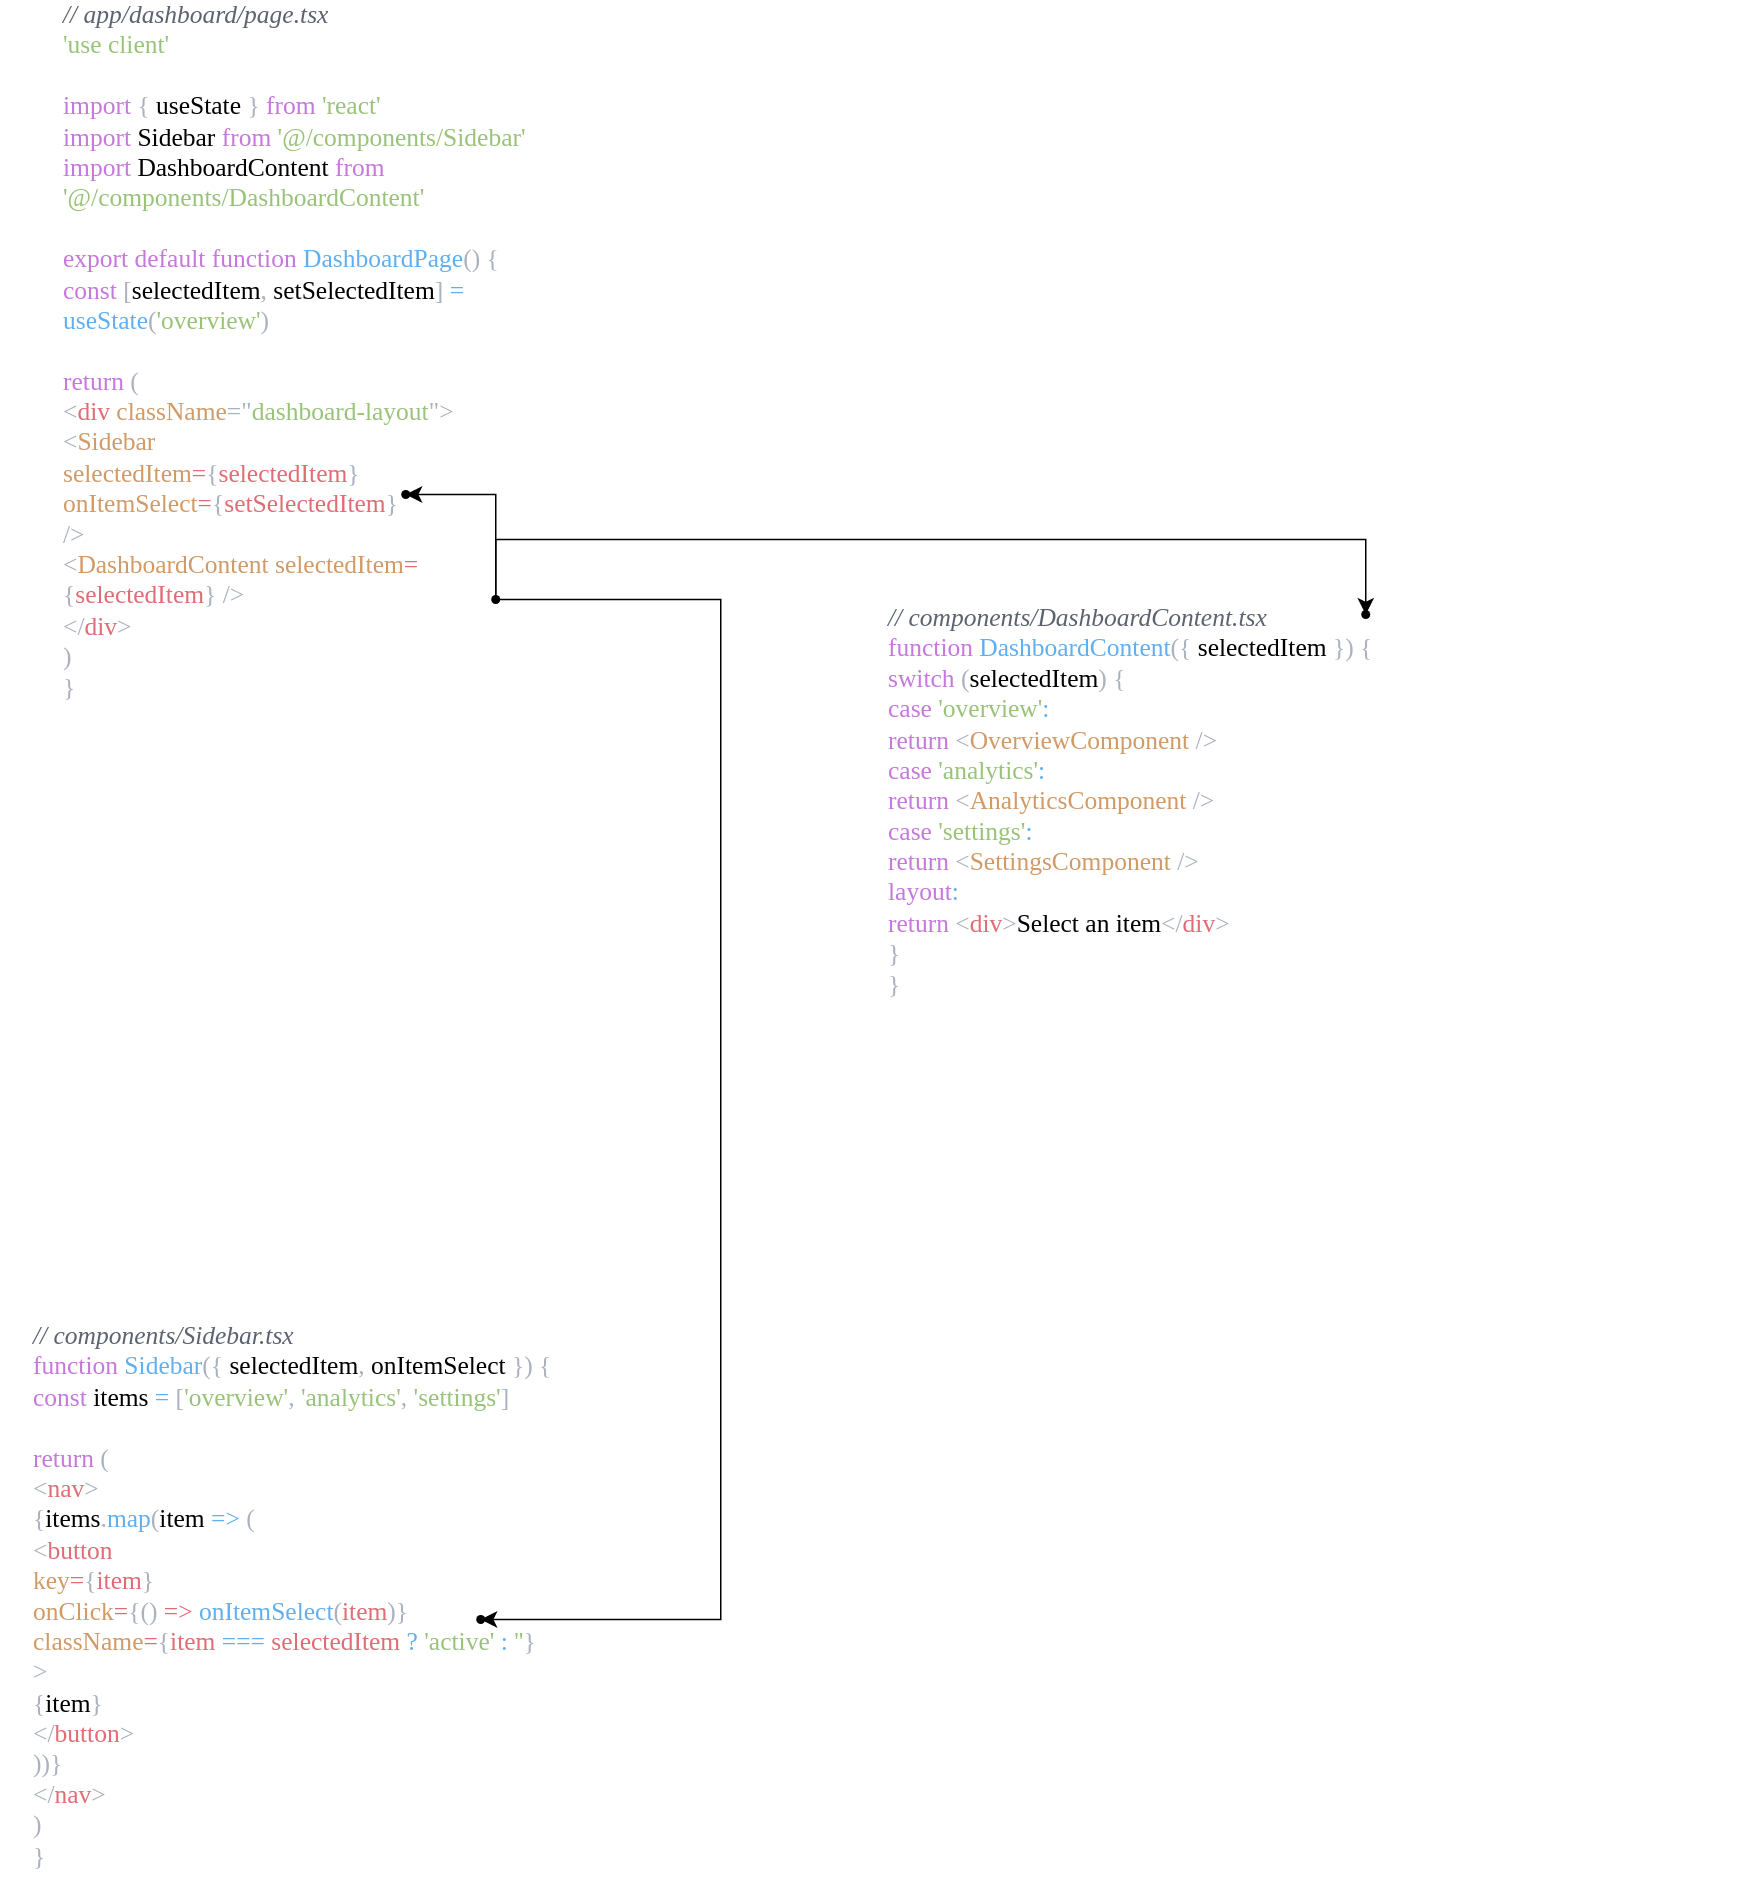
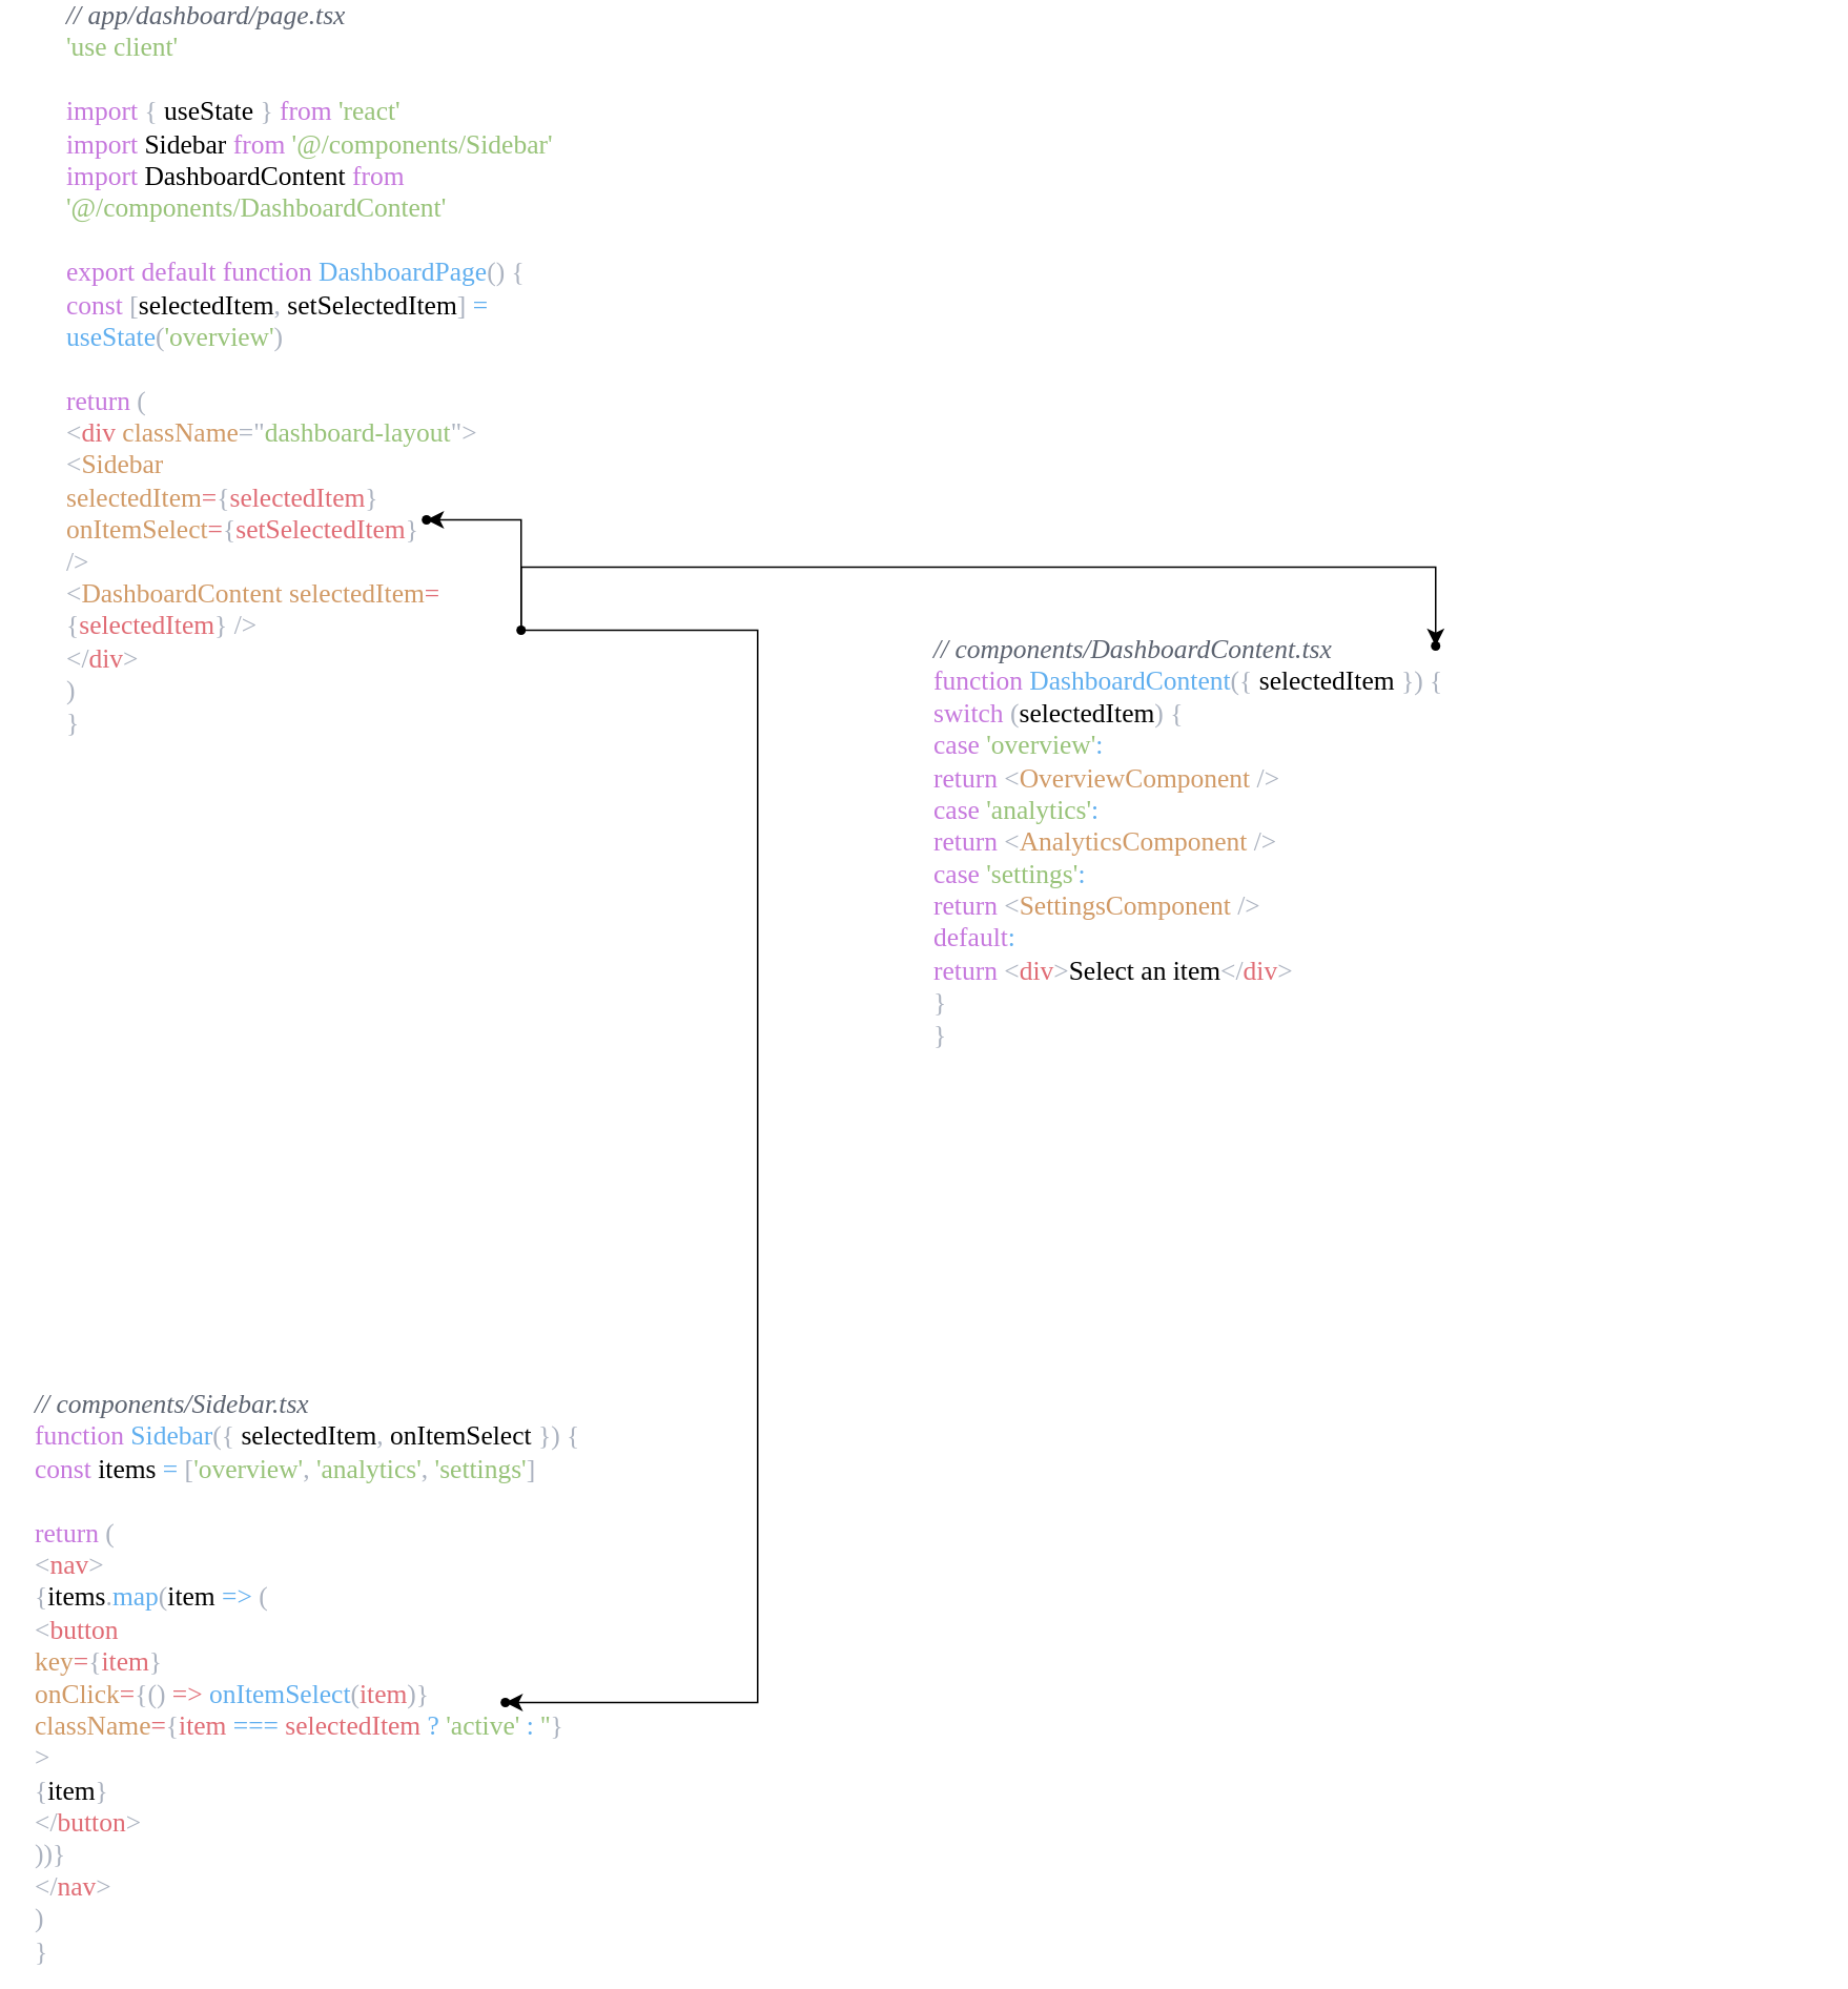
- <mxCell id="4" value="&lt;font style=&quot;font-size: 17px;&quot;&gt;&lt;span style=&quot;color: rgb(92, 99, 112); font-style: italic;&quot; class=&quot;token&quot;&gt;// components/DashboardContent.tsx&lt;/span&gt;&lt;br&gt;&lt;span style=&quot;color: rgb(198, 120, 221);&quot; class=&quot;token&quot;&gt;function&lt;/span&gt; &lt;span style=&quot;color: rgb(97, 175, 239);&quot; class=&quot;token maybe-class-name&quot;&gt;DashboardContent&lt;/span&gt;&lt;span style=&quot;color: rgb(171, 178, 191);&quot; class=&quot;token&quot;&gt;(&lt;/span&gt;&lt;span style=&quot;color: rgb(171, 178, 191);&quot; class=&quot;token&quot;&gt;{&lt;/span&gt; selectedItem &lt;span style=&quot;color: rgb(171, 178, 191);&quot; class=&quot;token&quot;&gt;}&lt;/span&gt;&lt;span style=&quot;color: rgb(171, 178, 191);&quot; class=&quot;token&quot;&gt;)&lt;/span&gt; &lt;span style=&quot;color: rgb(171, 178, 191);&quot; class=&quot;token&quot;&gt;{&lt;/span&gt;&lt;br&gt;  &lt;span style=&quot;color: rgb(198, 120, 221);&quot; class=&quot;token control-flow&quot;&gt;switch&lt;/span&gt; &lt;span style=&quot;color: rgb(171, 178, 191);&quot; class=&quot;token&quot;&gt;(&lt;/span&gt;selectedItem&lt;span style=&quot;color: rgb(171, 178, 191);&quot; class=&quot;token&quot;&gt;)&lt;/span&gt; &lt;span style=&quot;color: rgb(171, 178, 191);&quot; class=&quot;token&quot;&gt;{&lt;/span&gt;&lt;br&gt;    &lt;span style=&quot;color: rgb(198, 120, 221);&quot; class=&quot;token&quot;&gt;case&lt;/span&gt; &lt;span style=&quot;color: rgb(152, 195, 121);&quot; class=&quot;token&quot;&gt;'overview'&lt;/span&gt;&lt;span style=&quot;color: rgb(97, 175, 239);&quot; class=&quot;token&quot;&gt;:&lt;/span&gt;&lt;br&gt;      &lt;span style=&quot;color: rgb(198, 120, 221);&quot; class=&quot;token control-flow&quot;&gt;return&lt;/span&gt; &lt;span style=&quot;color: rgb(171, 178, 191);&quot; class=&quot;token&quot;&gt;&amp;lt;&lt;/span&gt;&lt;span style=&quot;color: rgb(209, 154, 102);&quot; class=&quot;token&quot;&gt;OverviewComponent&lt;/span&gt;&lt;span style=&quot;color: rgb(224, 108, 117);&quot; class=&quot;token&quot;&gt; &lt;/span&gt;&lt;span style=&quot;color: rgb(171, 178, 191);&quot; class=&quot;token&quot;&gt;/&amp;gt;&lt;/span&gt;&lt;br&gt;    &lt;span style=&quot;color: rgb(198, 120, 221);&quot; class=&quot;token&quot;&gt;case&lt;/span&gt; &lt;span style=&quot;color: rgb(152, 195, 121);&quot; class=&quot;token&quot;&gt;'analytics'&lt;/span&gt;&lt;span style=&quot;color: rgb(97, 175, 239);&quot; class=&quot;token&quot;&gt;:&lt;/span&gt;&lt;br&gt;      &lt;span style=&quot;color: rgb(198, 120, 221);&quot; class=&quot;token control-flow&quot;&gt;return&lt;/span&gt; &lt;span style=&quot;color: rgb(171, 178, 191);&quot; class=&quot;token&quot;&gt;&amp;lt;&lt;/span&gt;&lt;span style=&quot;color: rgb(209, 154, 102);&quot; class=&quot;token&quot;&gt;AnalyticsComponent&lt;/span&gt;&lt;span style=&quot;color: rgb(224, 108, 117);&quot; class=&quot;token&quot;&gt; &lt;/span&gt;&lt;span style=&quot;color: rgb(171, 178, 191);&quot; class=&quot;token&quot;&gt;/&amp;gt;&lt;/span&gt;&lt;br&gt;    &lt;span style=&quot;color: rgb(198, 120, 221);&quot; class=&quot;token&quot;&gt;case&lt;/span&gt; &lt;span style=&quot;color: rgb(152, 195, 121);&quot; class=&quot;token&quot;&gt;'settings'&lt;/span&gt;&lt;span style=&quot;color: rgb(97, 175, 239);&quot; class=&quot;token&quot;&gt;:&lt;/span&gt;&lt;br&gt;      &lt;span style=&quot;color: rgb(198, 120, 221);&quot; class=&quot;token control-flow&quot;&gt;return&lt;/span&gt; &lt;span style=&quot;color: rgb(171, 178, 191);&quot; class=&quot;token&quot;&gt;&amp;lt;&lt;/span&gt;&lt;span style=&quot;color: rgb(209, 154, 102);&quot; class=&quot;token&quot;&gt;SettingsComponent&lt;/span&gt;&lt;span style=&quot;color: rgb(224, 108, 117);&quot; class=&quot;token&quot;&gt; &lt;/span&gt;&lt;span style=&quot;color: rgb(171, 178, 191);&quot; class=&quot;token&quot;&gt;/&amp;gt;&lt;/span&gt;&lt;br&gt;    &lt;span style=&quot;color: rgb(198, 120, 221);&quot; class=&quot;token module&quot;&gt;layout&lt;/span&gt;&lt;span style=&quot;color: rgb(97, 175, 239);&quot; class=&quot;token&quot;&gt;:&lt;/span&gt;&lt;br&gt;      &lt;span style=&quot;color: rgb(198, 120, 221);&quot; class=&quot;token control-flow&quot;&gt;return&lt;/span&gt; &lt;span style=&quot;color: rgb(171, 178, 191);&quot; class=&quot;token&quot;&gt;&amp;lt;&lt;/span&gt;&lt;span style=&quot;color: rgb(224, 108, 117);&quot; class=&quot;token&quot;&gt;div&lt;/span&gt;&lt;span style=&quot;color: rgb(171, 178, 191);&quot; class=&quot;token&quot;&gt;&amp;gt;&lt;/span&gt;&lt;span class=&quot;token plain-text&quot;&gt;Select an item&lt;/span&gt;&lt;span style=&quot;color: rgb(171, 178, 191);&quot; class=&quot;token&quot;&gt;&amp;lt;/&lt;/span&gt;&lt;span style=&quot;color: rgb(224, 108, 117);&quot; class=&quot;token&quot;&gt;div&lt;/span&gt;&lt;span style=&quot;color: rgb(171, 178, 191);&quot; class=&quot;token&quot;&gt;&amp;gt;&lt;/span&gt;&lt;br&gt;  &lt;span style=&quot;color: rgb(171, 178, 191);&quot; class=&quot;token&quot;&gt;}&lt;/span&gt;&lt;br&gt;&lt;span style=&quot;color: rgb(171, 178, 191);&quot; class=&quot;token&quot;&gt;}&lt;/span&gt;&lt;/font&gt;" style="text;html=1;align=left;verticalAlign=middle;whiteSpace=wrap;rounded=0;fontFamily=Architects Daughter;fontSource=https%3A%2F%2Ffonts.googleapis.com%2Fcss%3Ffamily%3DArchitects%2BDaughter;" vertex="1" parent="1"><mxGeometry x="590" y="320" width="560" height="410" as="geometry" /></mxCell>
+ <mxCell id="4" value="&lt;font style=&quot;font-size: 17px;&quot;&gt;&lt;span style=&quot;color: rgb(92, 99, 112); font-style: italic;&quot; class=&quot;token&quot;&gt;// components/DashboardContent.tsx&lt;/span&gt;&lt;br&gt;&lt;span style=&quot;color: rgb(198, 120, 221);&quot; class=&quot;token&quot;&gt;function&lt;/span&gt; &lt;span style=&quot;color: rgb(97, 175, 239);&quot; class=&quot;token maybe-class-name&quot;&gt;DashboardContent&lt;/span&gt;&lt;span style=&quot;color: rgb(171, 178, 191);&quot; class=&quot;token&quot;&gt;(&lt;/span&gt;&lt;span style=&quot;color: rgb(171, 178, 191);&quot; class=&quot;token&quot;&gt;{&lt;/span&gt; selectedItem &lt;span style=&quot;color: rgb(171, 178, 191);&quot; class=&quot;token&quot;&gt;}&lt;/span&gt;&lt;span style=&quot;color: rgb(171, 178, 191);&quot; class=&quot;token&quot;&gt;)&lt;/span&gt; &lt;span style=&quot;color: rgb(171, 178, 191);&quot; class=&quot;token&quot;&gt;{&lt;/span&gt;&lt;br&gt;  &lt;span style=&quot;color: rgb(198, 120, 221);&quot; class=&quot;token control-flow&quot;&gt;switch&lt;/span&gt; &lt;span style=&quot;color: rgb(171, 178, 191);&quot; class=&quot;token&quot;&gt;(&lt;/span&gt;selectedItem&lt;span style=&quot;color: rgb(171, 178, 191);&quot; class=&quot;token&quot;&gt;)&lt;/span&gt; &lt;span style=&quot;color: rgb(171, 178, 191);&quot; class=&quot;token&quot;&gt;{&lt;/span&gt;&lt;br&gt;    &lt;span style=&quot;color: rgb(198, 120, 221);&quot; class=&quot;token&quot;&gt;case&lt;/span&gt; &lt;span style=&quot;color: rgb(152, 195, 121);&quot; class=&quot;token&quot;&gt;'overview'&lt;/span&gt;&lt;span style=&quot;color: rgb(97, 175, 239);&quot; class=&quot;token&quot;&gt;:&lt;/span&gt;&lt;br&gt;      &lt;span style=&quot;color: rgb(198, 120, 221);&quot; class=&quot;token control-flow&quot;&gt;return&lt;/span&gt; &lt;span style=&quot;color: rgb(171, 178, 191);&quot; class=&quot;token&quot;&gt;&amp;lt;&lt;/span&gt;&lt;span style=&quot;color: rgb(209, 154, 102);&quot; class=&quot;token&quot;&gt;OverviewComponent&lt;/span&gt;&lt;span style=&quot;color: rgb(224, 108, 117);&quot; class=&quot;token&quot;&gt; &lt;/span&gt;&lt;span style=&quot;color: rgb(171, 178, 191);&quot; class=&quot;token&quot;&gt;/&amp;gt;&lt;/span&gt;&lt;br&gt;    &lt;span style=&quot;color: rgb(198, 120, 221);&quot; class=&quot;token&quot;&gt;case&lt;/span&gt; &lt;span style=&quot;color: rgb(152, 195, 121);&quot; class=&quot;token&quot;&gt;'analytics'&lt;/span&gt;&lt;span style=&quot;color: rgb(97, 175, 239);&quot; class=&quot;token&quot;&gt;:&lt;/span&gt;&lt;br&gt;      &lt;span style=&quot;color: rgb(198, 120, 221);&quot; class=&quot;token control-flow&quot;&gt;return&lt;/span&gt; &lt;span style=&quot;color: rgb(171, 178, 191);&quot; class=&quot;token&quot;&gt;&amp;lt;&lt;/span&gt;&lt;span style=&quot;color: rgb(209, 154, 102);&quot; class=&quot;token&quot;&gt;AnalyticsComponent&lt;/span&gt;&lt;span style=&quot;color: rgb(224, 108, 117);&quot; class=&quot;token&quot;&gt; &lt;/span&gt;&lt;span style=&quot;color: rgb(171, 178, 191);&quot; class=&quot;token&quot;&gt;/&amp;gt;&lt;/span&gt;&lt;br&gt;    &lt;span style=&quot;color: rgb(198, 120, 221);&quot; class=&quot;token&quot;&gt;case&lt;/span&gt; &lt;span style=&quot;color: rgb(152, 195, 121);&quot; class=&quot;token&quot;&gt;'settings'&lt;/span&gt;&lt;span style=&quot;color: rgb(97, 175, 239);&quot; class=&quot;token&quot;&gt;:&lt;/span&gt;&lt;br&gt;      &lt;span style=&quot;color: rgb(198, 120, 221);&quot; class=&quot;token control-flow&quot;&gt;return&lt;/span&gt; &lt;span style=&quot;color: rgb(171, 178, 191);&quot; class=&quot;token&quot;&gt;&amp;lt;&lt;/span&gt;&lt;span style=&quot;color: rgb(209, 154, 102);&quot; class=&quot;token&quot;&gt;SettingsComponent&lt;/span&gt;&lt;span style=&quot;color: rgb(224, 108, 117);&quot; class=&quot;token&quot;&gt; &lt;/span&gt;&lt;span style=&quot;color: rgb(171, 178, 191);&quot; class=&quot;token&quot;&gt;/&amp;gt;&lt;/span&gt;&lt;br&gt;    &lt;span style=&quot;color: rgb(198, 120, 221);&quot; class=&quot;token module&quot;&gt;default&lt;/span&gt;&lt;span style=&quot;color: rgb(97, 175, 239);&quot; class=&quot;token&quot;&gt;:&lt;/span&gt;&lt;br&gt;      &lt;span style=&quot;color: rgb(198, 120, 221);&quot; class=&quot;token control-flow&quot;&gt;return&lt;/span&gt; &lt;span style=&quot;color: rgb(171, 178, 191);&quot; class=&quot;token&quot;&gt;&amp;lt;&lt;/span&gt;&lt;span style=&quot;color: rgb(224, 108, 117);&quot; class=&quot;token&quot;&gt;div&lt;/span&gt;&lt;span style=&quot;color: rgb(171, 178, 191);&quot; class=&quot;token&quot;&gt;&amp;gt;&lt;/span&gt;&lt;span class=&quot;token plain-text&quot;&gt;Select an item&lt;/span&gt;&lt;span style=&quot;color: rgb(171, 178, 191);&quot; class=&quot;token&quot;&gt;&amp;lt;/&lt;/span&gt;&lt;span style=&quot;color: rgb(224, 108, 117);&quot; class=&quot;token&quot;&gt;div&lt;/span&gt;&lt;span style=&quot;color: rgb(171, 178, 191);&quot; class=&quot;token&quot;&gt;&amp;gt;&lt;/span&gt;&lt;br&gt;  &lt;span style=&quot;color: rgb(171, 178, 191);&quot; class=&quot;token&quot;&gt;}&lt;/span&gt;&lt;br&gt;&lt;span style=&quot;color: rgb(171, 178, 191);&quot; class=&quot;token&quot;&gt;}&lt;/span&gt;&lt;/font&gt;" style="text;html=1;align=left;verticalAlign=middle;whiteSpace=wrap;rounded=0;fontFamily=Architects Daughter;fontSource=https%3A%2F%2Ffonts.googleapis.com%2Fcss%3Ffamily%3DArchitects%2BDaughter;" vertex="1" parent="1"><mxGeometry x="590" y="320" width="560" height="410" as="geometry" /></mxCell>
